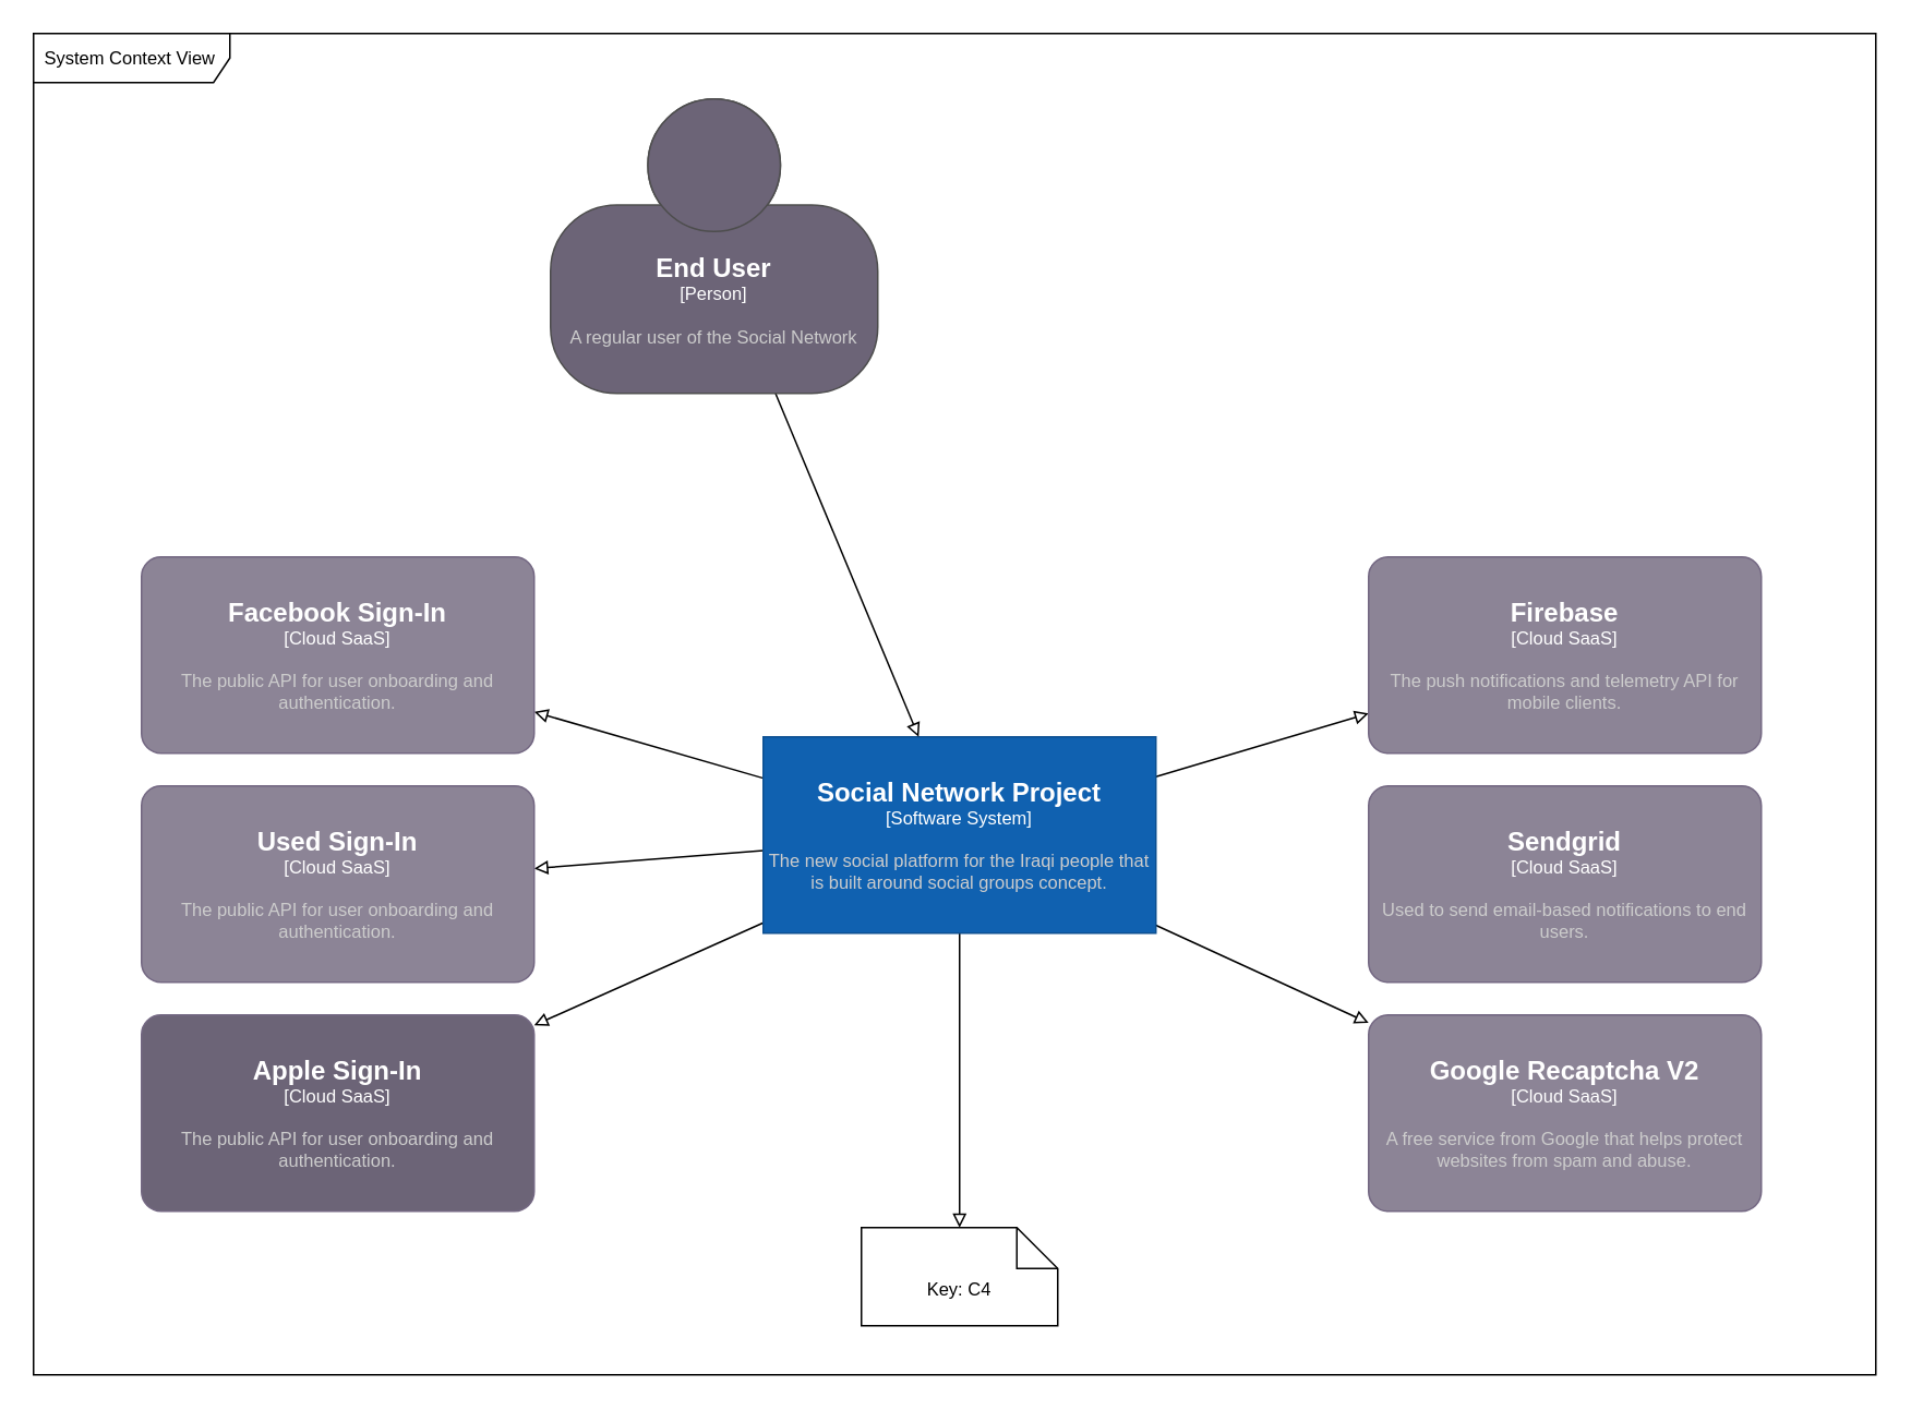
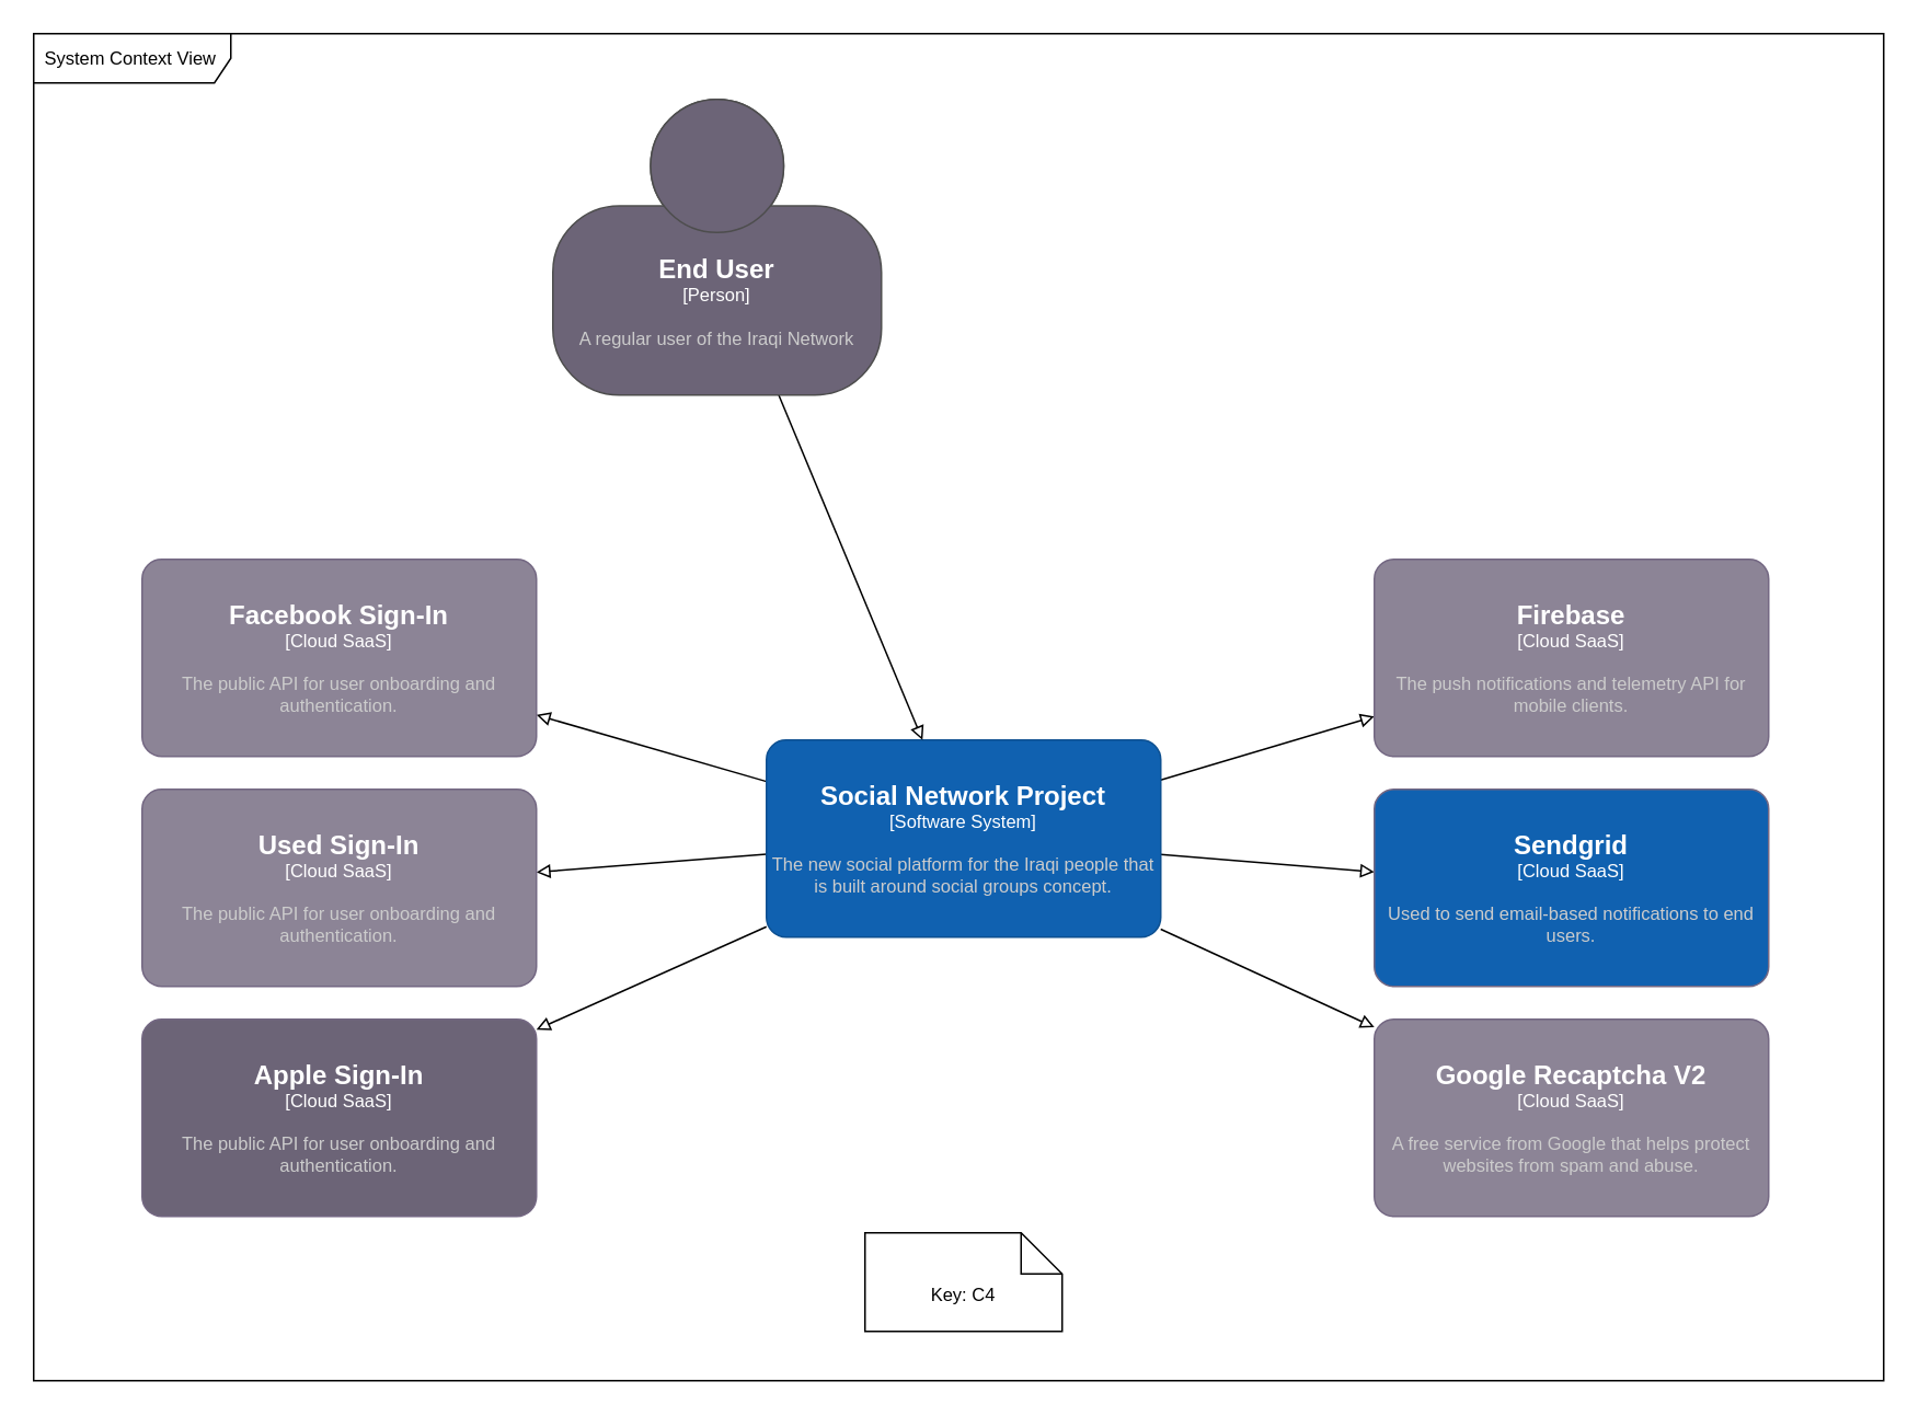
- <mxCell id="17" value="&lt;font style=&quot;font-size: 16px&quot;&gt;&lt;b&gt;End User&lt;/b&gt;&lt;/font&gt;&lt;div&gt;[Person]&lt;/div&gt;&lt;br&gt;&lt;div&gt;&lt;font style=&quot;font-size: 11px&quot;&gt;&lt;font color=&quot;#cccccc&quot;&gt;A regular user of the Social Network&lt;/font&gt;&lt;/div&gt;" style="html=1;fontSize=11;dashed=0;whiteSpace=wrap;fillColor=#6C6477;strokeColor=#4D4D4D;fontColor=#ffffff;shape=mxgraph.c4.person2;align=center;metaEdit=1;points=[[0.5,0,0],[1,0.5,0],[1,0.75,0],[0.75,1,0],[0.5,1,0],[0.25,1,0],[0,0.75,0],[0,0.5,0]];resizable=0;strokeWidth=1;" parent="1" vertex="1"><mxGeometry x="336" y="60" width="200" height="180" as="geometry" /></mxCell>
+ <mxCell id="17" value="&lt;font style=&quot;font-size: 16px&quot;&gt;&lt;b&gt;End User&lt;/b&gt;&lt;/font&gt;&lt;div&gt;[Person]&lt;/div&gt;&lt;br&gt;&lt;div&gt;&lt;font style=&quot;font-size: 11px&quot;&gt;&lt;font color=&quot;#cccccc&quot;&gt;A regular user of the Iraqi Network&lt;/font&gt;&lt;/div&gt;" style="html=1;fontSize=11;dashed=0;whiteSpace=wrap;fillColor=#6C6477;strokeColor=#4D4D4D;fontColor=#ffffff;shape=mxgraph.c4.person2;align=center;metaEdit=1;points=[[0.5,0,0],[1,0.5,0],[1,0.75,0],[0.75,1,0],[0.5,1,0],[0.25,1,0],[0,0.75,0],[0,0.5,0]];resizable=0;strokeWidth=1;" parent="1" vertex="1"><mxGeometry x="336" y="60" width="200" height="180" as="geometry" /></mxCell>
- <mxCell id="9" value="&lt;font style=&quot;font-size: 16px&quot;&gt;&lt;b&gt;Social Network Project&lt;/b&gt;&lt;/font&gt;&lt;div&gt;[Software System]&lt;/div&gt;&lt;br&gt;&lt;div&gt;&lt;font style=&quot;font-size: 11px&quot;&gt;&lt;font color=&quot;#cccccc&quot;&gt;The new social platform for the Iraqi people that is built around social groups concept.&lt;/font&gt;&lt;/div&gt;" style="whiteSpace=wrap;html=1;labelBackgroundColor=none;fillColor=#1061B0;fontColor=#ffffff;align=center;arcSize=10;strokeColor=#0D5091;metaEdit=1;resizable=0;points=[[0.25,0,0],[0.5,0,0],[0.75,0,0],[1,0.25,0],[1,0.5,0],[1,0.75,0],[0.75,1,0],[0.5,1,0],[0.25,1,0],[0,0.75,0],[0,0.5,0],[0,0.25,0]];strokeWidth=1;fontSize=11;rounded=0;" parent="1" vertex="1"><mxGeometry x="466" y="450" width="240" height="120" as="geometry" /></mxCell>
+ <mxCell id="9" value="&lt;font style=&quot;font-size: 16px&quot;&gt;&lt;b&gt;Social Network Project&lt;/b&gt;&lt;/font&gt;&lt;div&gt;[Software System]&lt;/div&gt;&lt;br&gt;&lt;div&gt;&lt;font style=&quot;font-size: 11px&quot;&gt;&lt;font color=&quot;#cccccc&quot;&gt;The new social platform for the Iraqi people that is built around social groups concept.&lt;/font&gt;&lt;/div&gt;" style="rounded=1;whiteSpace=wrap;html=1;labelBackgroundColor=none;fillColor=#1061B0;fontColor=#ffffff;align=center;arcSize=10;strokeColor=#0D5091;metaEdit=1;resizable=0;points=[[0.25,0,0],[0.5,0,0],[0.75,0,0],[1,0.25,0],[1,0.5,0],[1,0.75,0],[0.75,1,0],[0.5,1,0],[0.25,1,0],[0,0.75,0],[0,0.5,0],[0,0.25,0]];strokeWidth=1;fontSize=11;" parent="1" vertex="1"><mxGeometry x="466" y="450" width="240" height="120" as="geometry" /></mxCell>
- <mxCell id="14" value="&lt;font style=&quot;font-size: 16px&quot;&gt;&lt;b&gt;Sendgrid&lt;/b&gt;&lt;/font&gt;&lt;div&gt;[Cloud SaaS]&lt;/div&gt;&lt;br&gt;&lt;div&gt;&lt;font style=&quot;font-size: 11px&quot;&gt;&lt;font color=&quot;#cccccc&quot;&gt;Used to send email-based notifications to end users.&lt;/font&gt;&lt;/div&gt;" style="rounded=1;whiteSpace=wrap;html=1;labelBackgroundColor=none;fillColor=#8C8496;fontColor=#ffffff;align=center;arcSize=10;strokeColor=#736782;metaEdit=1;resizable=0;points=[[0.25,0,0],[0.5,0,0],[0.75,0,0],[1,0.25,0],[1,0.5,0],[1,0.75,0],[0.75,1,0],[0.5,1,0],[0.25,1,0],[0,0.75,0],[0,0.5,0],[0,0.25,0]];strokeWidth=1;fontSize=11;" parent="1" vertex="1"><mxGeometry x="836" y="480" width="240" height="120" as="geometry" /></mxCell>
+ <mxCell id="14" value="&lt;font style=&quot;font-size: 16px&quot;&gt;&lt;b&gt;Sendgrid&lt;/b&gt;&lt;/font&gt;&lt;div&gt;[Cloud SaaS]&lt;/div&gt;&lt;br&gt;&lt;div&gt;&lt;font style=&quot;font-size: 11px&quot;&gt;&lt;font color=&quot;#cccccc&quot;&gt;Used to send email-based notifications to end users.&lt;/font&gt;&lt;/div&gt;" style="rounded=1;whiteSpace=wrap;html=1;labelBackgroundColor=none;fillColor=#1061b0;fontColor=#ffffff;align=center;arcSize=10;strokeColor=#736782;metaEdit=1;resizable=0;points=[[0.25,0,0],[0.5,0,0],[0.75,0,0],[1,0.25,0],[1,0.5,0],[1,0.75,0],[0.75,1,0],[0.5,1,0],[0.25,1,0],[0,0.75,0],[0,0.5,0],[0,0.25,0]];strokeWidth=1;fontSize=11;" parent="1" vertex="1"><mxGeometry x="836" y="480" width="240" height="120" as="geometry" /></mxCell>
- <mxCell id="7" style="edgeStyle=none;rounded=0;orthogonalLoop=1;jettySize=auto;html=1;fontSize=11;startArrow=none;startFill=0;endArrow=block;endFill=0;" parent="1" source="9" target="18" edge="1"><mxGeometry relative="1" as="geometry" /></mxCell>
+ <mxCell id="7" style="edgeStyle=none;rounded=0;orthogonalLoop=1;jettySize=auto;html=1;fontSize=11;startArrow=none;startFill=0;endArrow=block;endFill=0;" parent="1" source="9" target="14" edge="1"><mxGeometry relative="1" as="geometry" /></mxCell>
